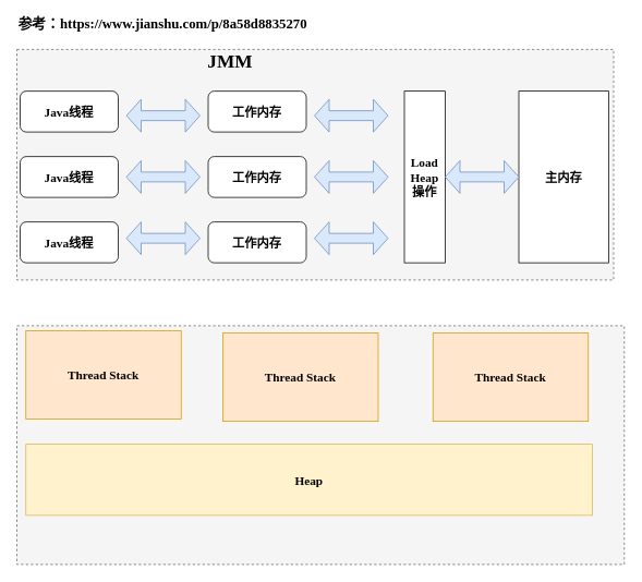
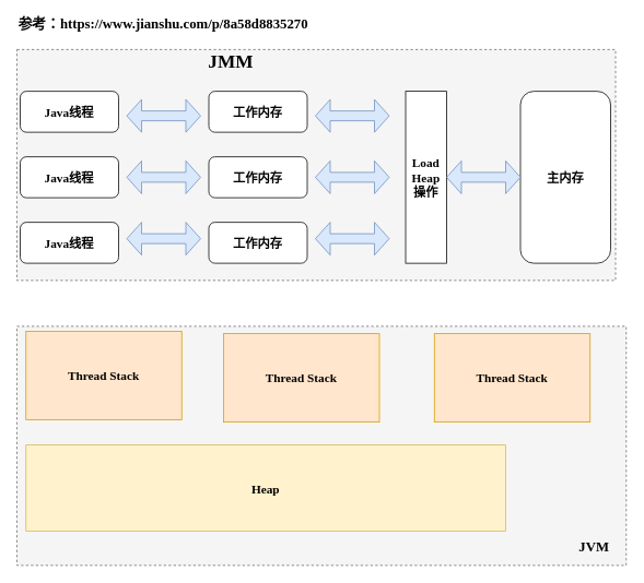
- <mxCell id="7" value="主内存" style="whiteSpace=wrap;html=1;fontFamily=楷体;fontStyle=1;fontSize=15;rounded=0;" vertex="1" parent="1"><mxGeometry x="634" y="111" width="110" height="210" as="geometry" /></mxCell>
+ <mxCell id="7" value="主内存" style="rounded=1;whiteSpace=wrap;html=1;fontFamily=楷体;fontStyle=1;fontSize=15;" vertex="1" parent="1"><mxGeometry x="634" y="111" width="110" height="210" as="geometry" /></mxCell>
- <mxCell id="23" value="Heap" style="rounded=0;whiteSpace=wrap;html=1;fontFamily=Times New Roman;fontSize=15;fillColor=#fff2cc;strokeColor=#d6b656;fontStyle=1" vertex="1" parent="1"><mxGeometry x="31" y="543" width="693" height="87" as="geometry" /></mxCell>
+ <mxCell id="23" value="Heap" style="rounded=0;whiteSpace=wrap;html=1;fontFamily=Times New Roman;fontSize=15;fillColor=#fff2cc;strokeColor=#d6b656;fontStyle=1" vertex="1" parent="1"><mxGeometry x="31" y="543" width="585" height="105" as="geometry" /></mxCell>
+ <mxCell id="24" value="JVM" style="text;html=1;strokeColor=none;fillColor=none;align=center;verticalAlign=middle;whiteSpace=wrap;rounded=0;fontFamily=Times New Roman;fontSize=17;fontStyle=1" vertex="1" parent="1"><mxGeometry x="704" y="658" width="40" height="20" as="geometry" /></mxCell>
